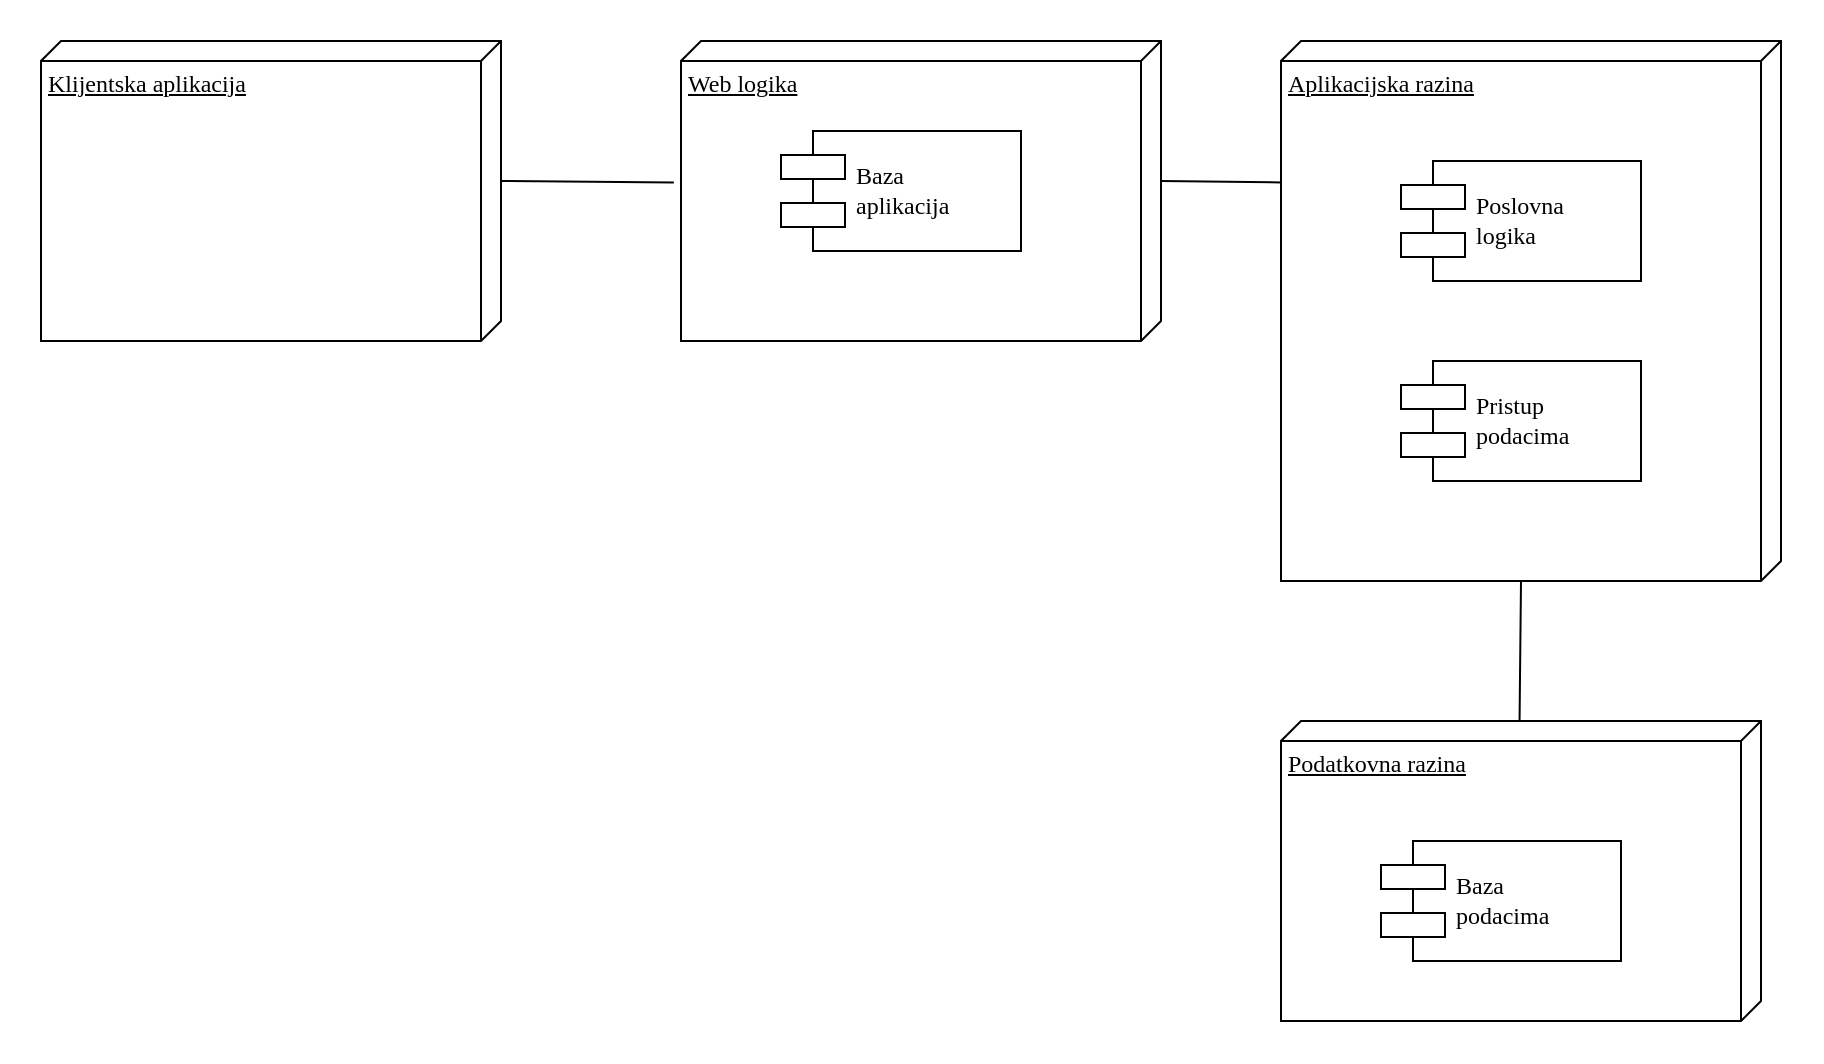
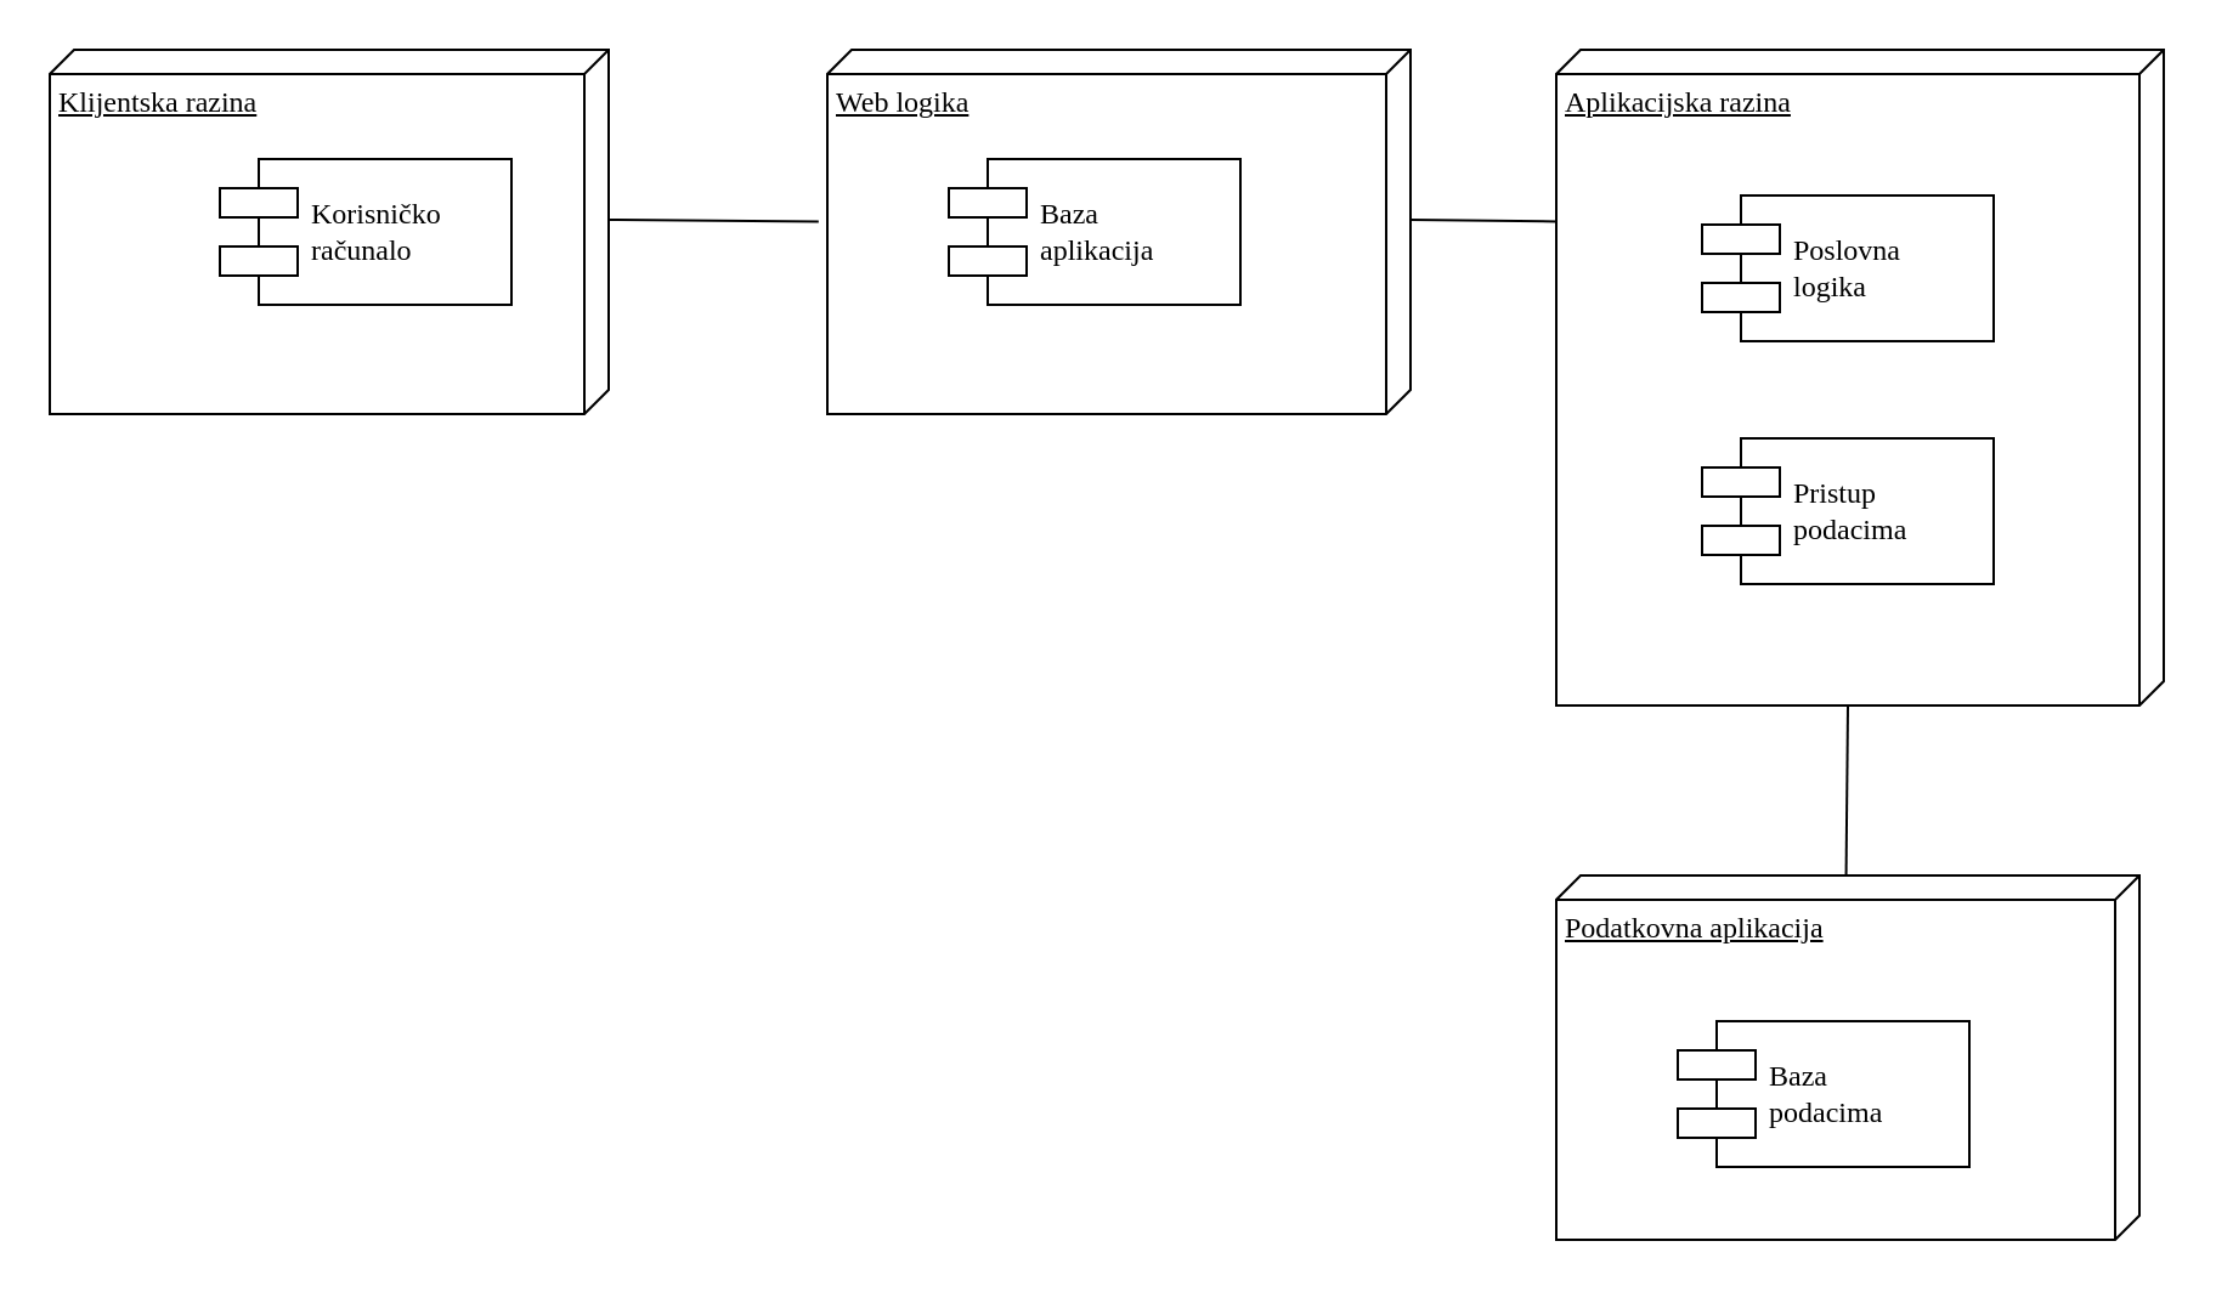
- <mxCell id="2" value="Klijentska aplikacija" style="verticalAlign=top;align=left;spacingTop=8;spacingLeft=2;spacingRight=12;shape=cube;size=10;direction=south;fontStyle=4;html=1;rounded=0;shadow=0;comic=0;labelBackgroundColor=none;strokeWidth=1;fontFamily=Verdana;fontSize=12" vertex="1" parent="1"><mxGeometry x="20" y="20" width="230" height="150" as="geometry" /></mxCell>
+ <mxCell id="2" value="Klijentska razina" style="verticalAlign=top;align=left;spacingTop=8;spacingLeft=2;spacingRight=12;shape=cube;size=10;direction=south;fontStyle=4;html=1;rounded=0;shadow=0;comic=0;labelBackgroundColor=none;strokeWidth=1;fontFamily=Verdana;fontSize=12" vertex="1" parent="1"><mxGeometry x="20" y="20" width="230" height="150" as="geometry" /></mxCell>
+ <mxCell id="5" value="Korisničko&amp;nbsp;&lt;div&gt;računalo&lt;/div&gt;" style="shape=component;align=left;spacingLeft=36;rounded=0;shadow=0;comic=0;labelBackgroundColor=none;strokeWidth=1;fontFamily=Verdana;fontSize=12;html=1;" vertex="1" parent="1"><mxGeometry x="90" y="65" width="120" height="60" as="geometry" /></mxCell>
- <mxCell id="9" value="Podatkovna razina" style="verticalAlign=top;align=left;spacingTop=8;spacingLeft=2;spacingRight=12;shape=cube;size=10;direction=south;fontStyle=4;html=1;rounded=0;shadow=0;comic=0;labelBackgroundColor=none;strokeWidth=1;fontFamily=Verdana;fontSize=12" vertex="1" parent="1"><mxGeometry x="640" y="360" width="240" height="150" as="geometry" /></mxCell>
+ <mxCell id="9" value="Podatkovna aplikacija" style="verticalAlign=top;align=left;spacingTop=8;spacingLeft=2;spacingRight=12;shape=cube;size=10;direction=south;fontStyle=4;html=1;rounded=0;shadow=0;comic=0;labelBackgroundColor=none;strokeWidth=1;fontFamily=Verdana;fontSize=12" vertex="1" parent="1"><mxGeometry x="640" y="360" width="240" height="150" as="geometry" /></mxCell>
